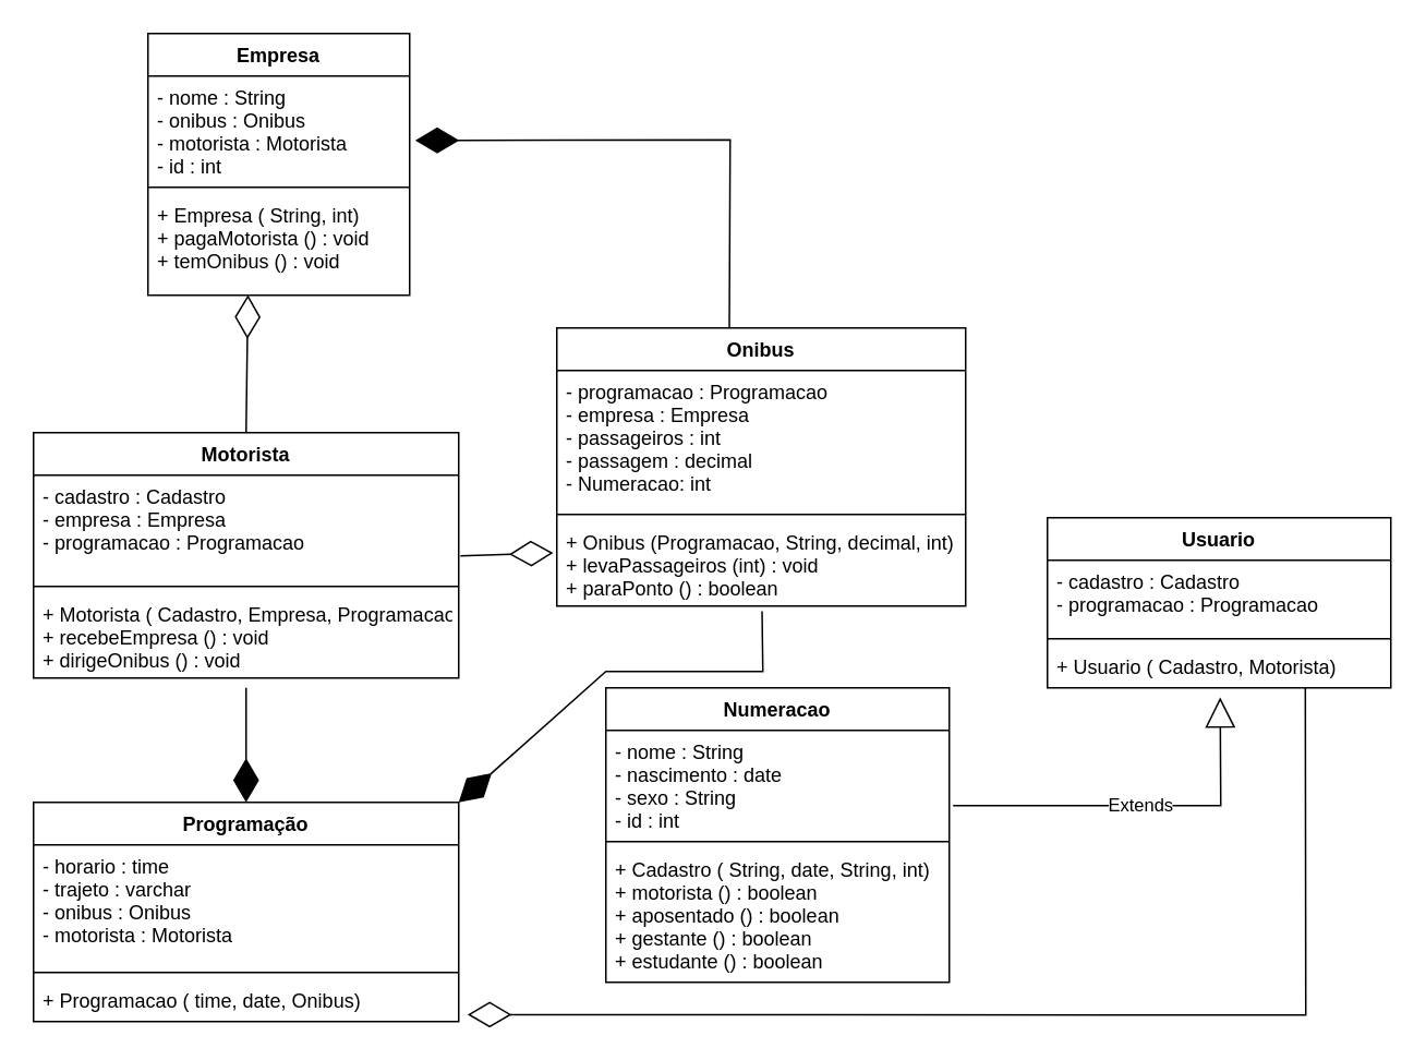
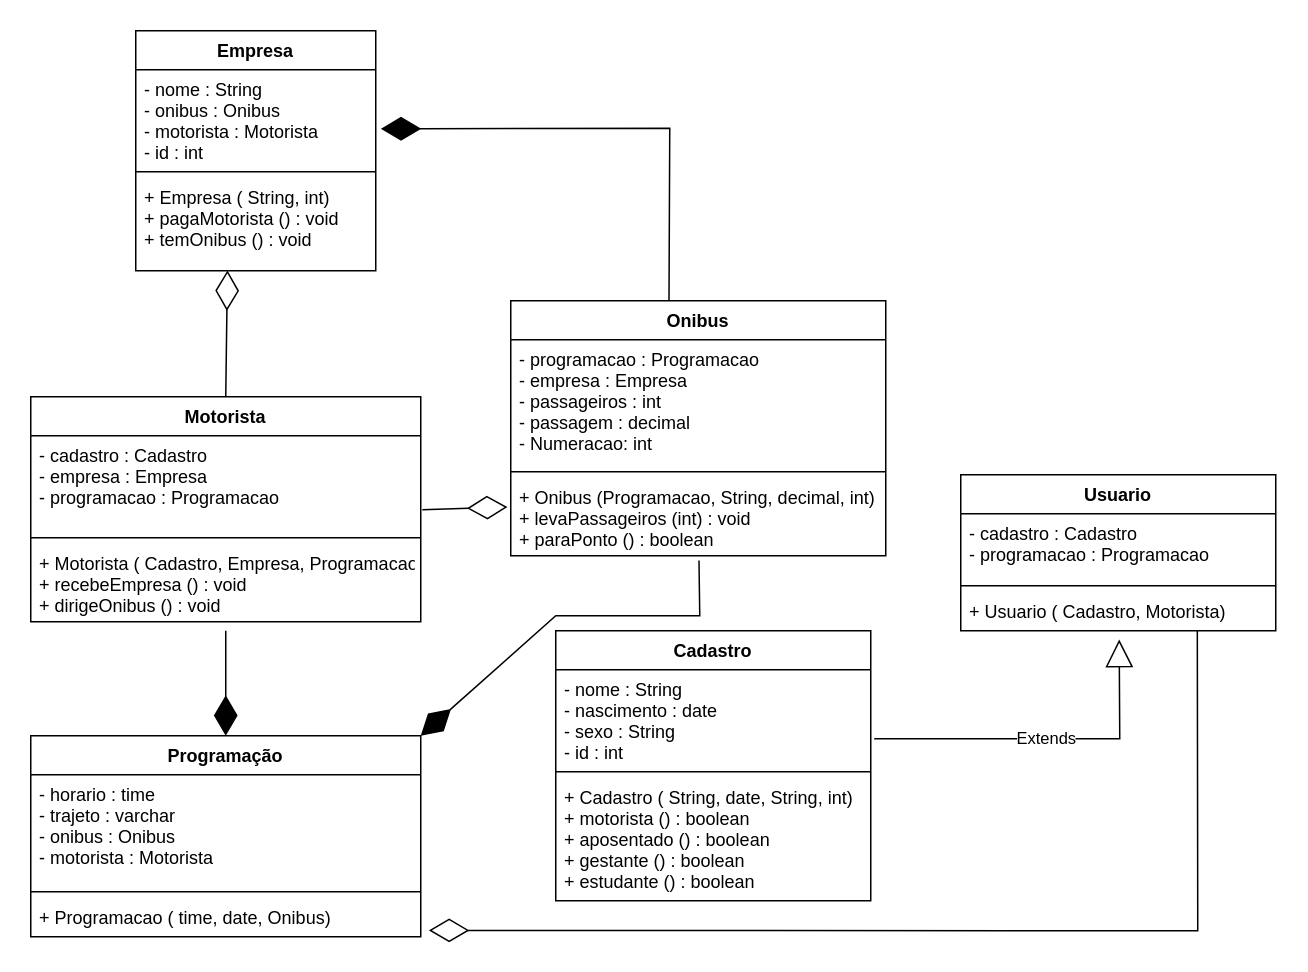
- <mxCell id="19" value="Numeracao" style="swimlane;fontStyle=1;align=center;verticalAlign=top;childLayout=stackLayout;horizontal=1;startSize=26;horizontalStack=0;resizeParent=1;resizeParentMax=0;resizeLast=0;collapsible=1;marginBottom=0;" vertex="1" parent="1"><mxGeometry x="370" y="420" width="210" height="180" as="geometry" /></mxCell>
+ <mxCell id="19" value="Cadastro" style="swimlane;fontStyle=1;align=center;verticalAlign=top;childLayout=stackLayout;horizontal=1;startSize=26;horizontalStack=0;resizeParent=1;resizeParentMax=0;resizeLast=0;collapsible=1;marginBottom=0;" vertex="1" parent="1"><mxGeometry x="370" y="420" width="210" height="180" as="geometry" /></mxCell>
